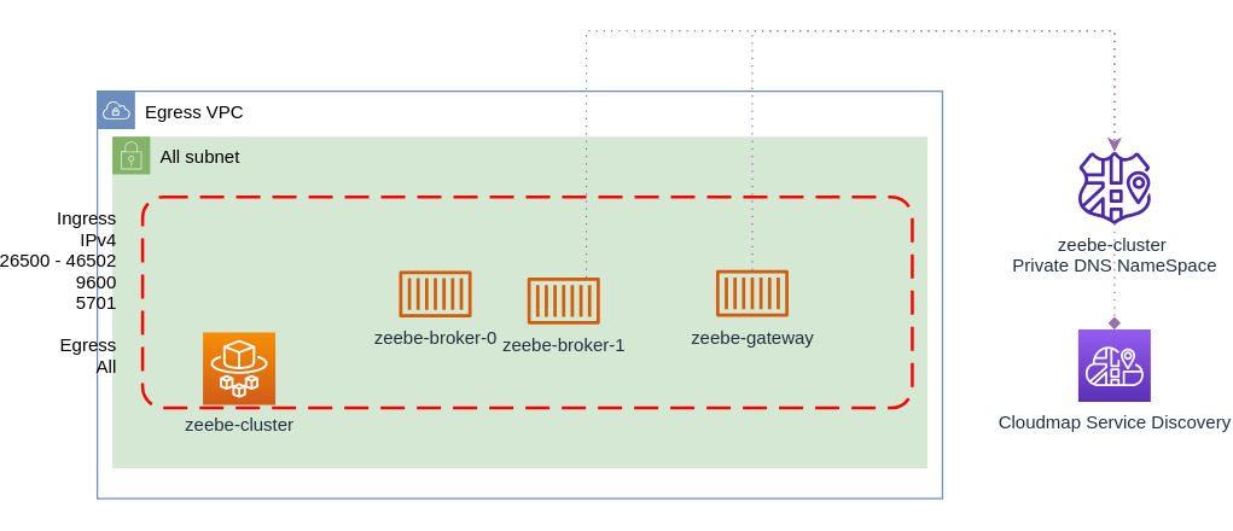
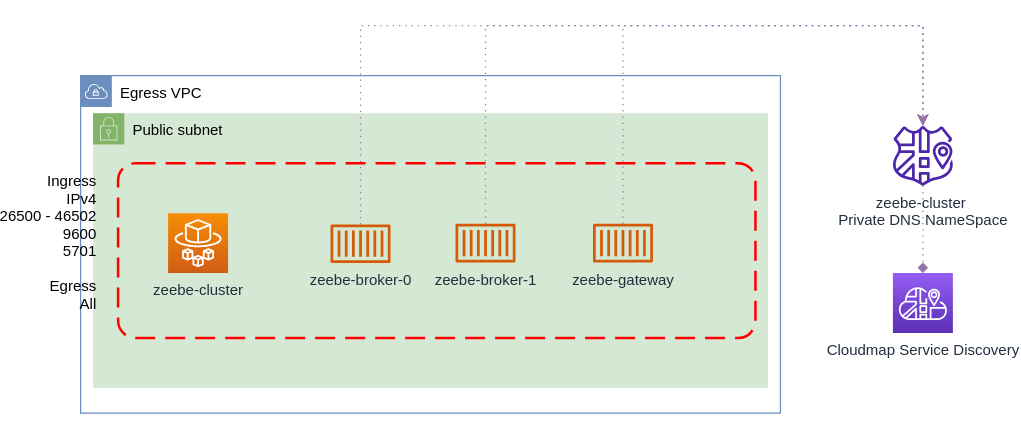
+ <mxCell id="9" style="edgeStyle=orthogonalEdgeStyle;rounded=0;orthogonalLoop=1;jettySize=auto;html=1;fillColor=#e1d5e7;strokeColor=#9673a6;dashed=1;dashPattern=1 4;" parent="7" source="10" target="17" edge="1"><mxGeometry relative="1" as="geometry"><Array as="points"><mxPoint x="244" y="20" /><mxPoint x="694" y="20" /></Array></mxGeometry></mxCell>
- <mxCell id="4" value="All subnet" style="points=[[0,0],[0.25,0],[0.5,0],[0.75,0],[1,0],[1,0.25],[1,0.5],[1,0.75],[1,1],[0.75,1],[0.5,1],[0.25,1],[0,1],[0,0.75],[0,0.5],[0,0.25]];outlineConnect=0;html=1;whiteSpace=wrap;fontSize=12;fontStyle=0;container=1;pointerEvents=0;collapsible=0;recursiveResize=0;shape=mxgraph.aws4.group;grIcon=mxgraph.aws4.group_security_group;grStroke=0;strokeColor=#82b366;fillColor=#d5e8d4;verticalAlign=top;align=left;spacingLeft=30;dashed=0;" parent="3" vertex="1"><mxGeometry x="30" y="90" width="540" height="220" as="geometry" /></mxCell>
+ <mxCell id="4" value="Public subnet" style="points=[[0,0],[0.25,0],[0.5,0],[0.75,0],[1,0],[1,0.25],[1,0.5],[1,0.75],[1,1],[0.75,1],[0.5,1],[0.25,1],[0,1],[0,0.75],[0,0.5],[0,0.25]];outlineConnect=0;html=1;whiteSpace=wrap;fontSize=12;fontStyle=0;container=1;pointerEvents=0;collapsible=0;recursiveResize=0;shape=mxgraph.aws4.group;grIcon=mxgraph.aws4.group_security_group;grStroke=0;strokeColor=#82b366;fillColor=#d5e8d4;verticalAlign=top;align=left;spacingLeft=30;dashed=0;" parent="3" vertex="1"><mxGeometry x="30" y="90" width="540" height="220" as="geometry" /></mxCell>
- <mxCell id="12" value="zeebe-broker-1" style="sketch=0;outlineConnect=0;fontColor=#232F3E;gradientColor=none;fillColor=#D45B07;strokeColor=none;dashed=0;verticalLabelPosition=bottom;verticalAlign=top;align=center;html=1;fontSize=12;fontStyle=0;aspect=fixed;pointerEvents=1;shape=mxgraph.aws4.container_1;" parent="7" vertex="1"><mxGeometry x="305" y="183.5" width="48" height="31" as="geometry" /></mxCell>
+ <mxCell id="12" value="zeebe-broker-1" style="sketch=0;outlineConnect=0;fontColor=#232F3E;gradientColor=none;fillColor=#D45B07;strokeColor=none;dashed=0;verticalLabelPosition=bottom;verticalAlign=top;align=center;html=1;fontSize=12;fontStyle=0;aspect=fixed;pointerEvents=1;shape=mxgraph.aws4.container_1;" parent="7" vertex="1"><mxGeometry x="320" y="178.5" width="48" height="31" as="geometry" /></mxCell>
- <mxCell id="8" value="zeebe-cluster" style="sketch=0;points=[[0,0,0],[0.25,0,0],[0.5,0,0],[0.75,0,0],[1,0,0],[0,1,0],[0.25,1,0],[0.5,1,0],[0.75,1,0],[1,1,0],[0,0.25,0],[0,0.5,0],[0,0.75,0],[1,0.25,0],[1,0.5,0],[1,0.75,0]];outlineConnect=0;fontColor=#232F3E;gradientColor=#F78E04;gradientDirection=north;fillColor=#D05C17;strokeColor=#ffffff;dashed=0;verticalLabelPosition=bottom;verticalAlign=top;align=center;html=1;fontSize=12;fontStyle=0;aspect=fixed;shape=mxgraph.aws4.resourceIcon;resIcon=mxgraph.aws4.fargate;" parent="7" vertex="1"><mxGeometry x="90" y="220" width="48" height="48" as="geometry" /></mxCell>
+ <mxCell id="8" value="zeebe-cluster" style="sketch=0;points=[[0,0,0],[0.25,0,0],[0.5,0,0],[0.75,0,0],[1,0,0],[0,1,0],[0.25,1,0],[0.5,1,0],[0.75,1,0],[1,1,0],[0,0.25,0],[0,0.5,0],[0,0.75,0],[1,0.25,0],[1,0.5,0],[1,0.75,0]];outlineConnect=0;fontColor=#232F3E;gradientColor=#F78E04;gradientDirection=north;fillColor=#D05C17;strokeColor=#ffffff;dashed=0;verticalLabelPosition=bottom;verticalAlign=top;align=center;html=1;fontSize=12;fontStyle=0;aspect=fixed;shape=mxgraph.aws4.resourceIcon;resIcon=mxgraph.aws4.fargate;" parent="7" vertex="1"><mxGeometry x="90" y="170" width="48" height="48" as="geometry" /></mxCell>
